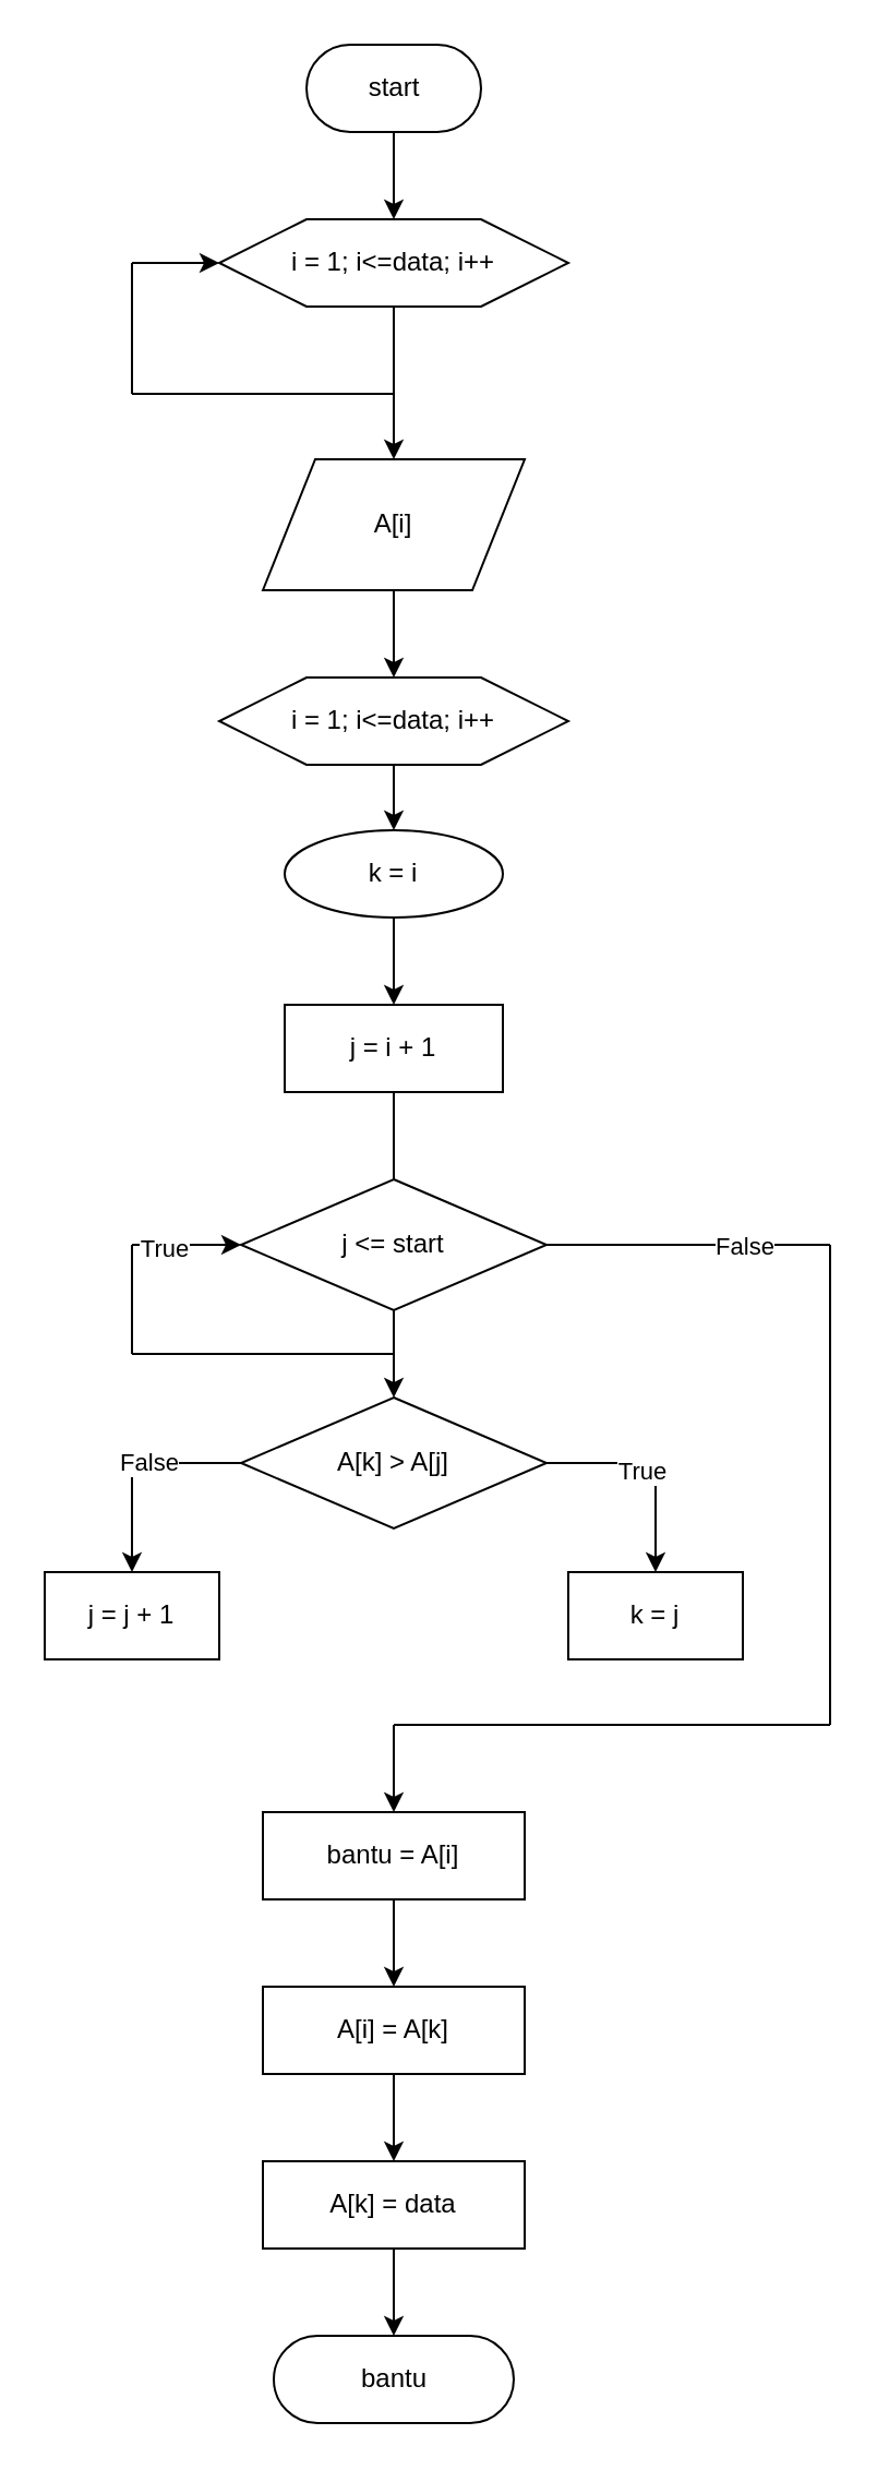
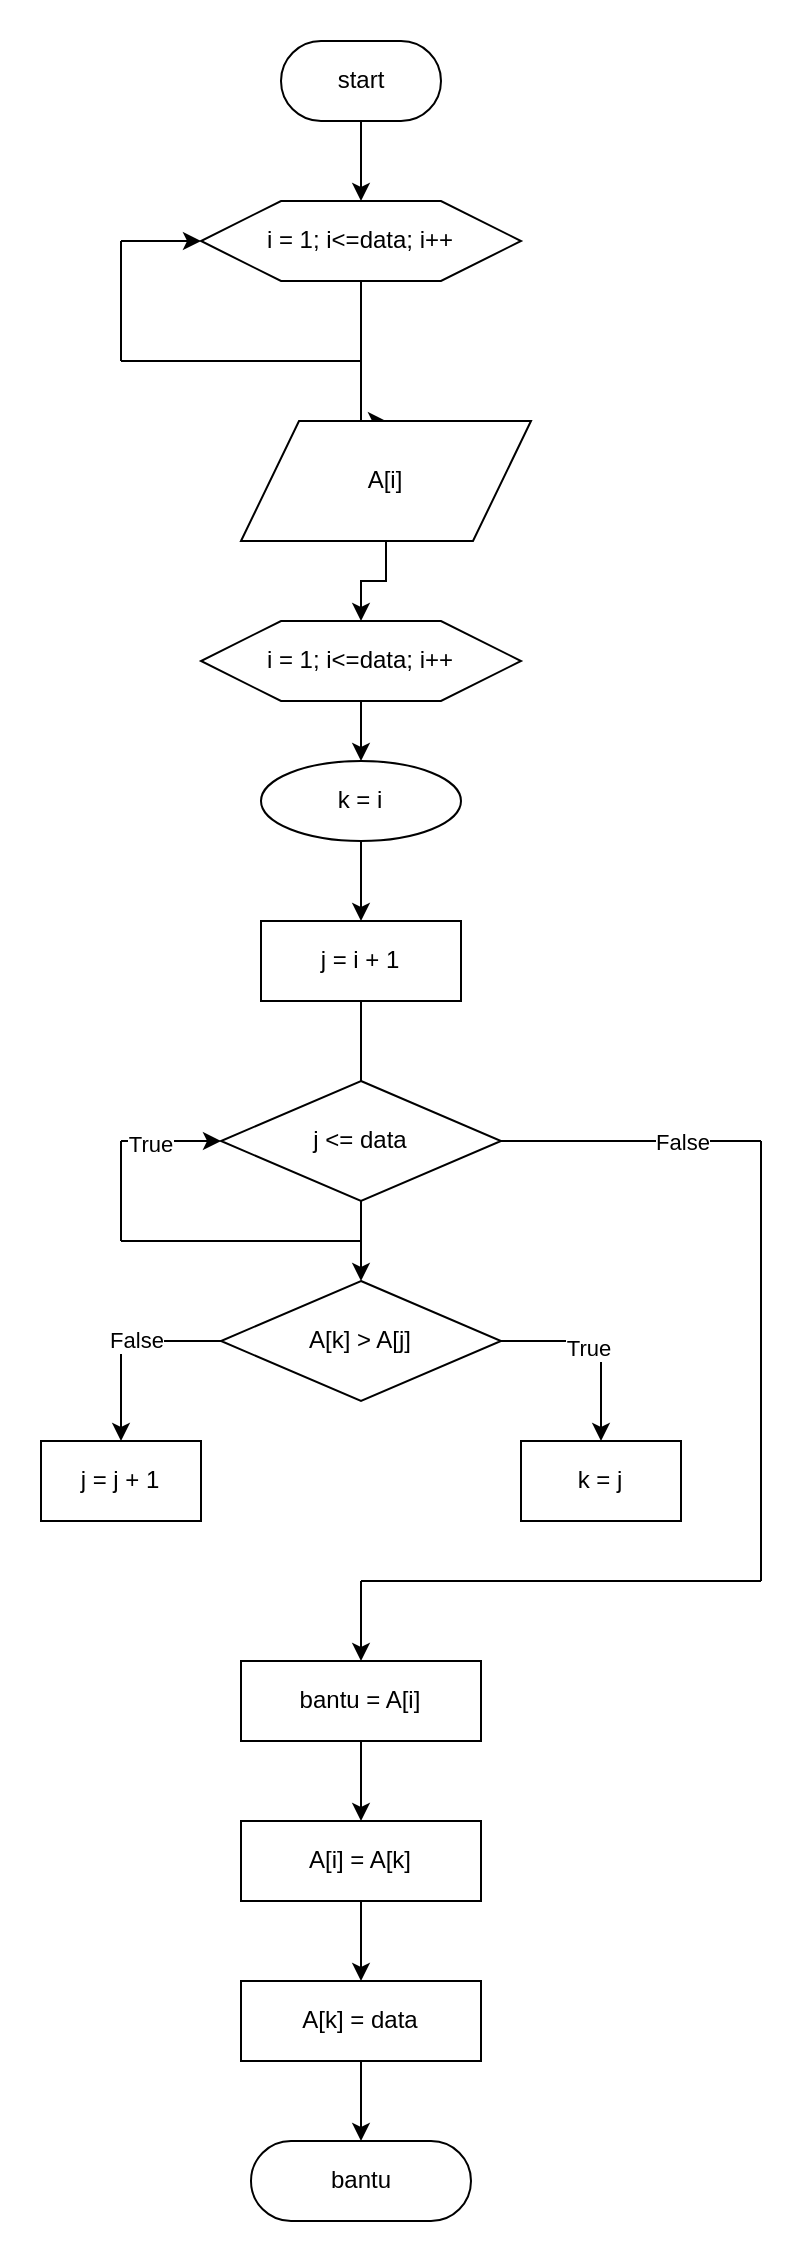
- <mxCell id="7" value="A[i]" style="shape=parallelogram;perimeter=parallelogramPerimeter;whiteSpace=wrap;html=1;" vertex="1" parent="1"><mxGeometry x="120" y="210" width="120" height="60" as="geometry" /></mxCell>
+ <mxCell id="7" value="A[i]" style="shape=parallelogram;perimeter=parallelogramPerimeter;whiteSpace=wrap;html=1;" vertex="1" parent="1"><mxGeometry x="120" y="210" width="145" height="60" as="geometry" /></mxCell>
- <mxCell id="18" value="j &amp;lt;= start" style="rhombus;whiteSpace=wrap;html=1;" vertex="1" parent="1"><mxGeometry x="110" y="540" width="140" height="60" as="geometry" /></mxCell>
+ <mxCell id="18" value="j &amp;lt;= data" style="rhombus;whiteSpace=wrap;html=1;" vertex="1" parent="1"><mxGeometry x="110" y="540" width="140" height="60" as="geometry" /></mxCell>
